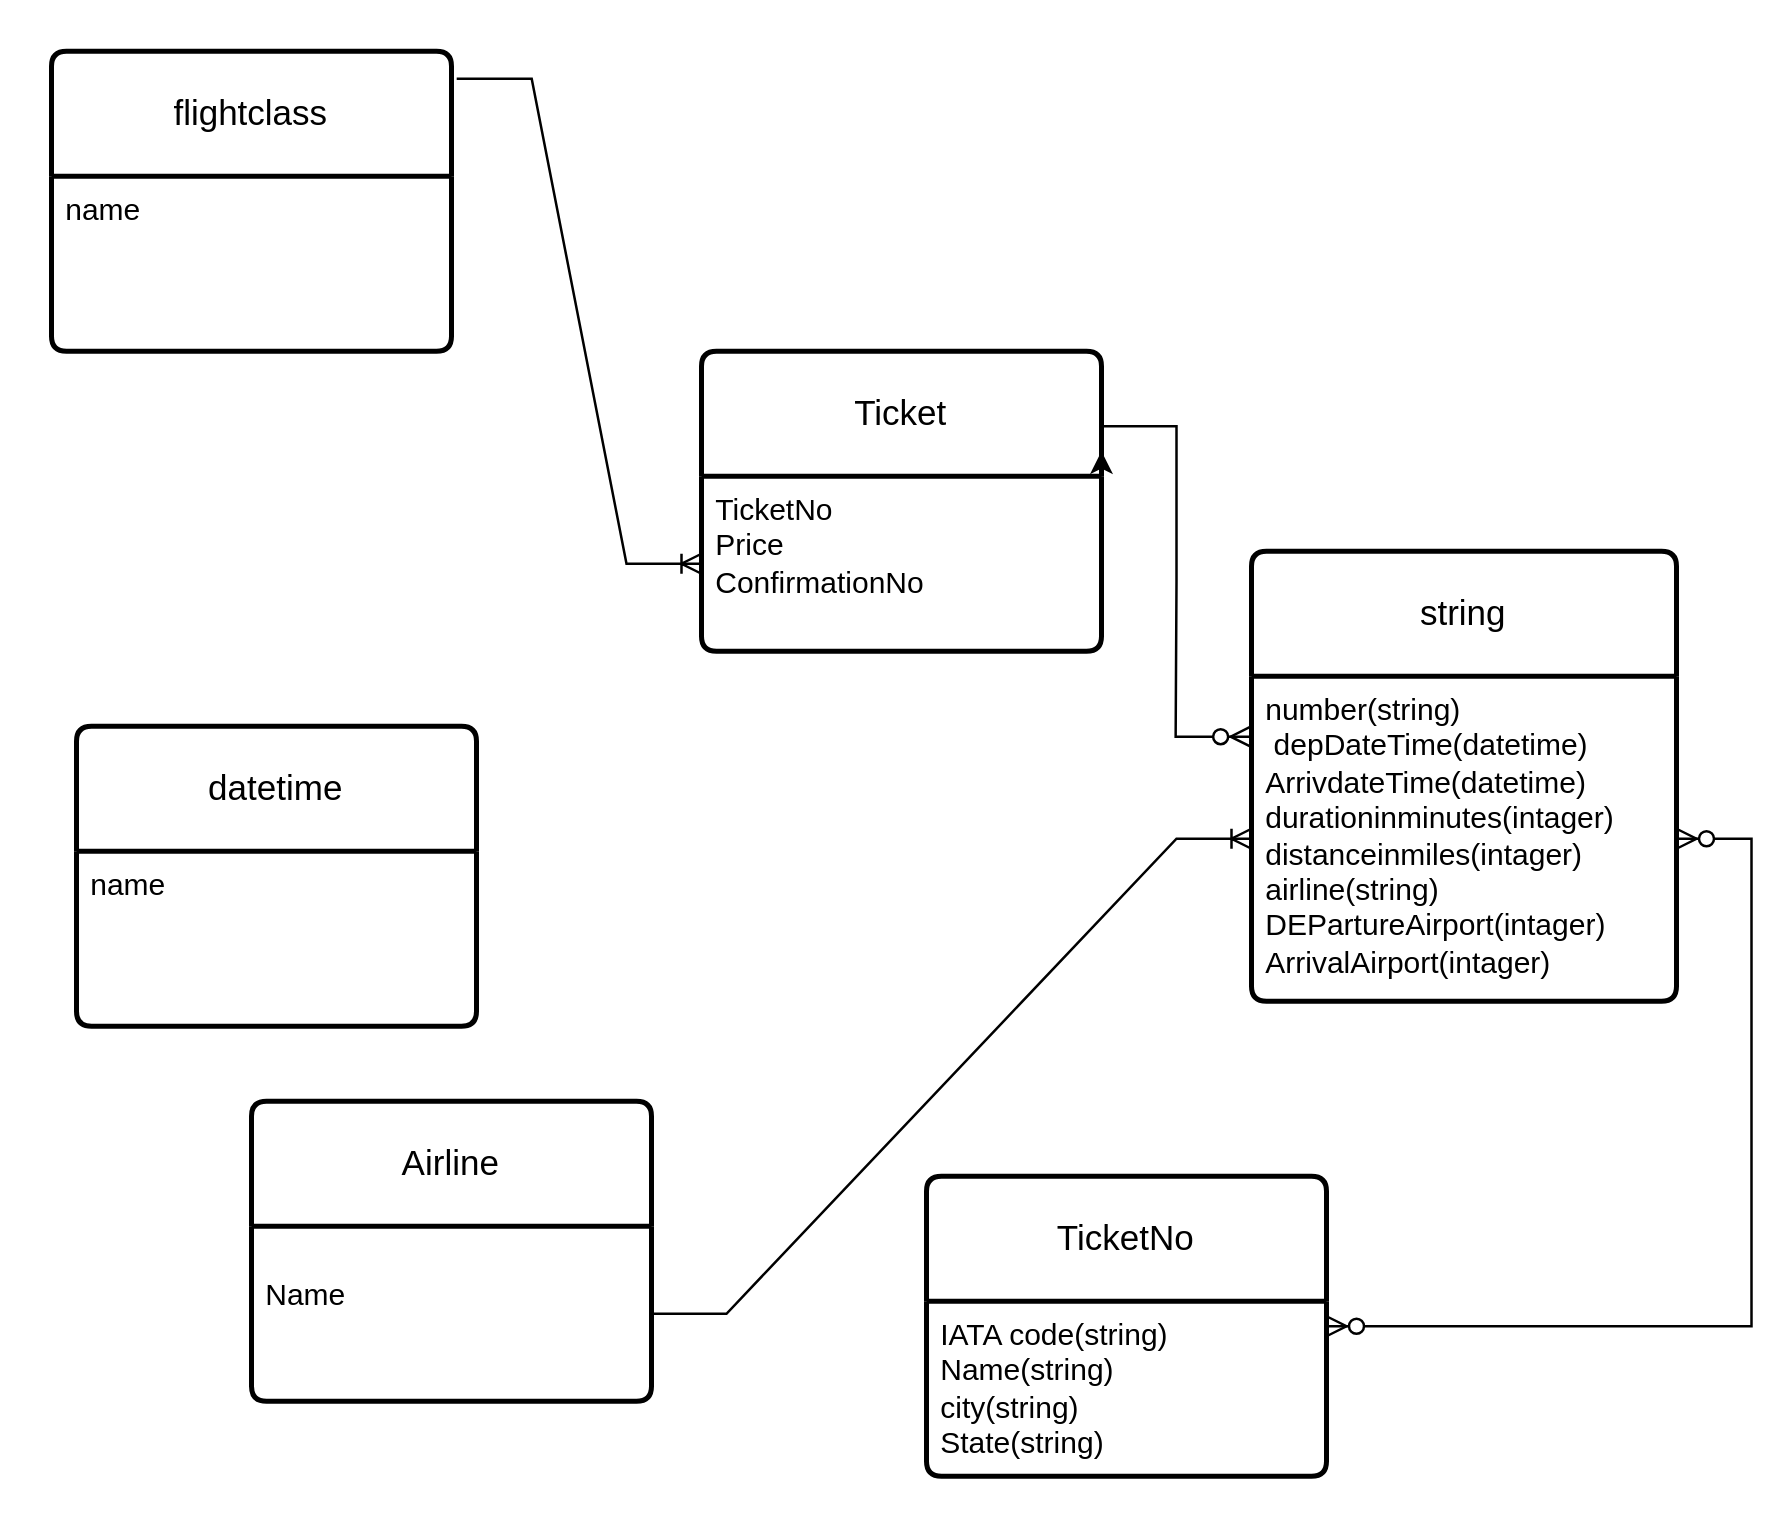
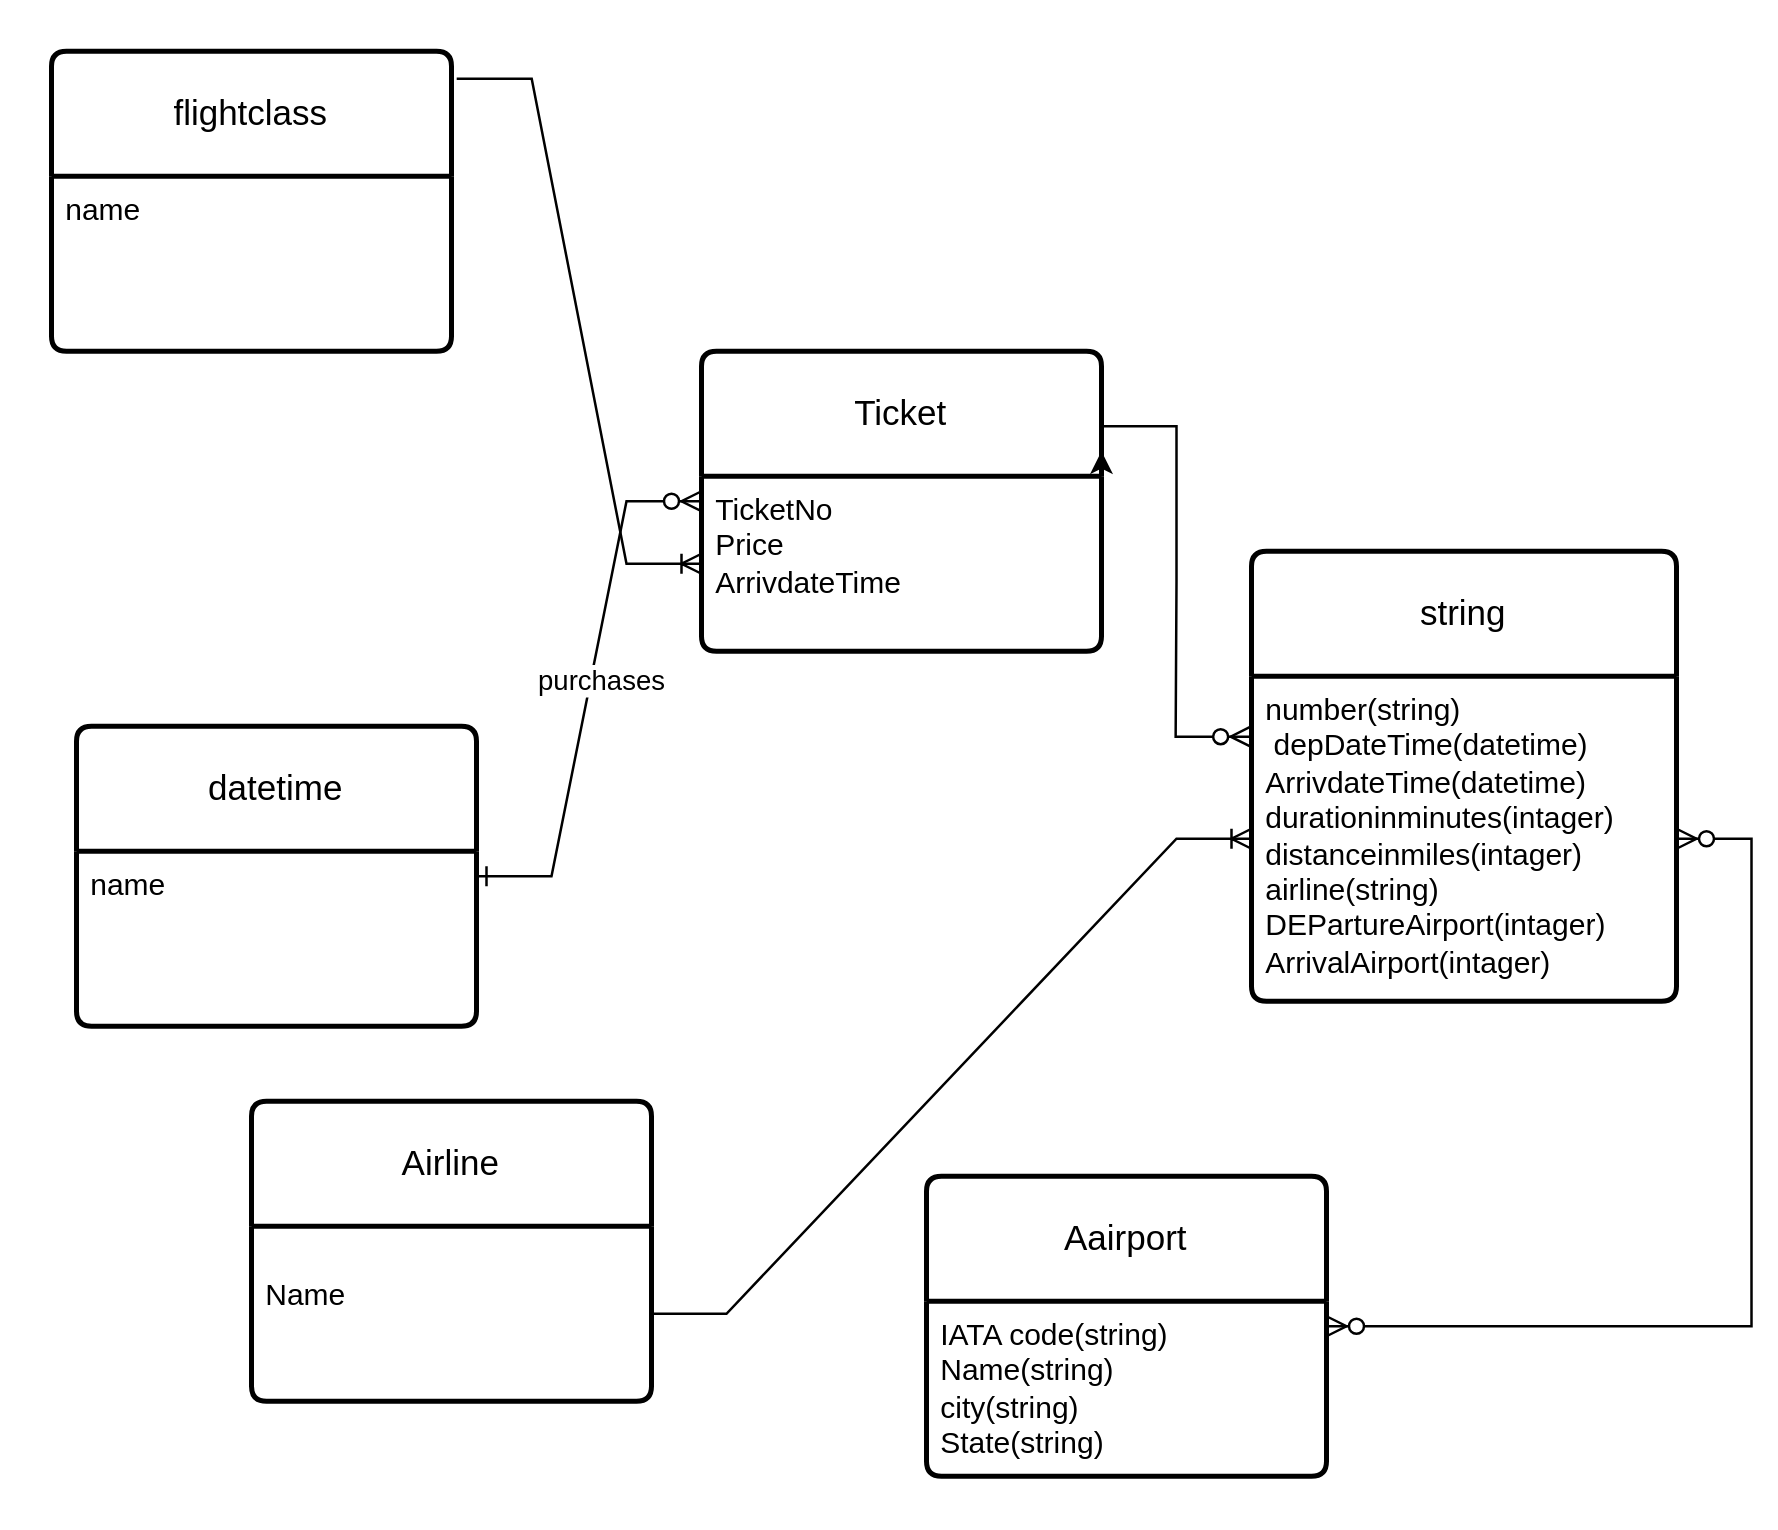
- <mxCell id="9" value="TicketNo&lt;br&gt;Price&lt;br&gt;ConfirmationNo" style="align=left;strokeColor=none;fillColor=none;spacingLeft=4;fontSize=12;verticalAlign=top;resizable=0;rotatable=0;part=1;html=1;" parent="8" vertex="1"><mxGeometry y="50" width="160" height="70" as="geometry" /></mxCell>
+ <mxCell id="9" value="TicketNo&lt;br&gt;Price&lt;br&gt;ArrivdateTime" style="align=left;strokeColor=none;fillColor=none;spacingLeft=4;fontSize=12;verticalAlign=top;resizable=0;rotatable=0;part=1;html=1;" parent="8" vertex="1"><mxGeometry y="50" width="160" height="70" as="geometry" /></mxCell>
+ <mxCell id="11" value="" style="edgeStyle=entityRelationEdgeStyle;fontSize=12;html=1;endArrow=ERzeroToMany;endFill=1;startArrow=ERone;rounded=0;startFill=0;" parent="1" source="2" target="8" edge="1"><mxGeometry width="100" height="100" relative="1" as="geometry"><mxPoint x="160" y="230" as="sourcePoint" /><mxPoint x="270" y="190" as="targetPoint" /></mxGeometry></mxCell>
+ <mxCell id="12" value="purchases&lt;br&gt;" style="edgeLabel;html=1;align=center;verticalAlign=middle;resizable=0;points=[];" parent="11" vertex="1" connectable="0"><mxGeometry x="0.047" y="-4" relative="1" as="geometry"><mxPoint as="offset" /></mxGeometry></mxCell>
- <mxCell id="6" value="TicketNo&lt;br&gt;" style="swimlane;childLayout=stackLayout;horizontal=1;startSize=50;horizontalStack=0;rounded=1;fontSize=14;fontStyle=0;strokeWidth=2;resizeParent=0;resizeLast=1;shadow=0;dashed=0;align=center;arcSize=4;whiteSpace=wrap;html=1;" parent="1" vertex="1"><mxGeometry x="370" y="470" width="160" height="120" as="geometry" /></mxCell>
+ <mxCell id="6" value="Aairport&lt;br&gt;" style="swimlane;childLayout=stackLayout;horizontal=1;startSize=50;horizontalStack=0;rounded=1;fontSize=14;fontStyle=0;strokeWidth=2;resizeParent=0;resizeLast=1;shadow=0;dashed=0;align=center;arcSize=4;whiteSpace=wrap;html=1;" parent="1" vertex="1"><mxGeometry x="370" y="470" width="160" height="120" as="geometry" /></mxCell>
